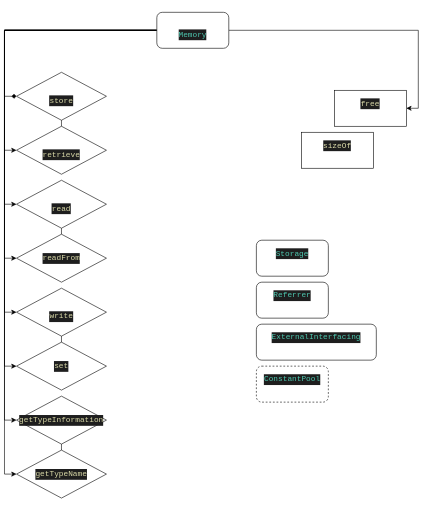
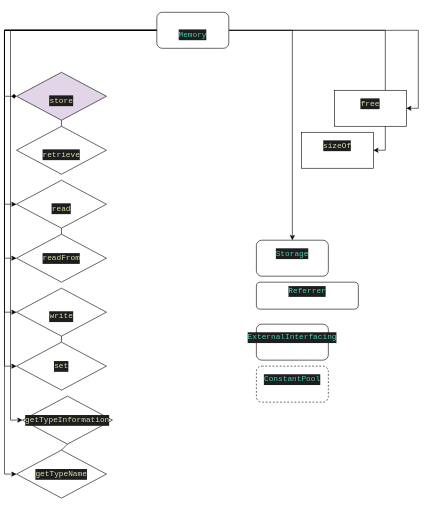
- <mxCell id="13" value="&lt;br&gt;&lt;div style=&quot;color: #d4d4d4;background-color: #1e1e1e;font-family: 'Fira Code', Consolas, 'Courier New', monospace;font-weight: normal;font-size: 13px;line-height: 18px;white-space: pre;&quot;&gt;&lt;div&gt;&lt;span style=&quot;color: #dcdcaa;&quot;&gt;store&lt;/span&gt;&lt;/div&gt;&lt;/div&gt;" style="rhombus;whiteSpace=wrap;html=1;" vertex="1" parent="1"><mxGeometry x="20" y="120" width="150" height="80" as="geometry" /></mxCell>
+ <mxCell id="13" value="&lt;br&gt;&lt;div style=&quot;color: #d4d4d4;background-color: #1e1e1e;font-family: 'Fira Code', Consolas, 'Courier New', monospace;font-weight: normal;font-size: 13px;line-height: 18px;white-space: pre;&quot;&gt;&lt;div&gt;&lt;span style=&quot;color: #dcdcaa;&quot;&gt;store&lt;/span&gt;&lt;/div&gt;&lt;/div&gt;" style="rhombus;whiteSpace=wrap;html=1;fillColor=#e1d5e7;" vertex="1" parent="1"><mxGeometry x="20" y="120" width="150" height="80" as="geometry" /></mxCell>
- <mxCell id="3" style="edgeStyle=orthogonalEdgeStyle;rounded=0;orthogonalLoop=1;jettySize=auto;html=1;entryX=0;entryY=0.5;entryDx=0;entryDy=0;" edge="1" parent="1" source="12" target="14"><mxGeometry relative="1" as="geometry" /></mxCell>
+ <mxCell id="3" style="edgeStyle=orthogonalEdgeStyle;rounded=0;orthogonalLoop=1;jettySize=auto;html=1;" edge="1" parent="1" source="12" target="27"><mxGeometry relative="1" as="geometry" /></mxCell>
+ <mxCell id="11" style="edgeStyle=orthogonalEdgeStyle;rounded=0;orthogonalLoop=1;jettySize=auto;html=1;entryX=1;entryY=0.5;entryDx=0;entryDy=0;" edge="1" parent="1" source="12" target="23"><mxGeometry relative="1" as="geometry" /></mxCell>
- <mxCell id="28" value="&#10;&lt;div style=&quot;color: #d4d4d4;background-color: #1e1e1e;font-family: 'Fira Code', Consolas, 'Courier New', monospace;font-weight: normal;font-size: 13px;line-height: 18px;white-space: pre;&quot;&gt;&lt;div&gt;&lt;span style=&quot;color: #4ec9b0;&quot;&gt;Referrer&lt;/span&gt;&lt;/div&gt;&lt;/div&gt;&#10;&#10;" style="rounded=1;whiteSpace=wrap;html=1;" vertex="1" parent="1"><mxGeometry x="420" y="470" width="120" height="60" as="geometry" /></mxCell>
+ <mxCell id="28" value="&#10;&lt;div style=&quot;color: #d4d4d4;background-color: #1e1e1e;font-family: 'Fira Code', Consolas, 'Courier New', monospace;font-weight: normal;font-size: 13px;line-height: 18px;white-space: pre;&quot;&gt;&lt;div&gt;&lt;span style=&quot;color: #4ec9b0;&quot;&gt;Referrer&lt;/span&gt;&lt;/div&gt;&lt;/div&gt;&#10;&#10;" style="rounded=1;whiteSpace=wrap;html=1;" vertex="1" parent="1"><mxGeometry x="420" y="470" width="170" height="45" as="geometry" /></mxCell>
- <mxCell id="29" value="&#10;&lt;div style=&quot;color: #d4d4d4;background-color: #1e1e1e;font-family: 'Fira Code', Consolas, 'Courier New', monospace;font-weight: normal;font-size: 13px;line-height: 18px;white-space: pre;&quot;&gt;&lt;div&gt;&lt;span style=&quot;color: #4ec9b0;&quot;&gt;ExternalInterfacing&lt;/span&gt;&lt;/div&gt;&lt;/div&gt;&#10;&#10;" style="rounded=1;whiteSpace=wrap;html=1;" vertex="1" parent="1"><mxGeometry x="420" y="540" width="200" height="60" as="geometry" /></mxCell>
+ <mxCell id="29" value="&#10;&lt;div style=&quot;color: #d4d4d4;background-color: #1e1e1e;font-family: 'Fira Code', Consolas, 'Courier New', monospace;font-weight: normal;font-size: 13px;line-height: 18px;white-space: pre;&quot;&gt;&lt;div&gt;&lt;span style=&quot;color: #4ec9b0;&quot;&gt;ExternalInterfacing&lt;/span&gt;&lt;/div&gt;&lt;/div&gt;&#10;&#10;" style="rounded=1;whiteSpace=wrap;html=1;" vertex="1" parent="1"><mxGeometry x="420" y="540" width="120" height="60" as="geometry" /></mxCell>
- <mxCell id="24" value="&lt;div style=&quot;color: #d4d4d4;background-color: #1e1e1e;font-family: 'Fira Code', Consolas, 'Courier New', monospace;font-weight: normal;font-size: 13px;line-height: 18px;white-space: pre;&quot;&gt;&lt;div&gt;&lt;span style=&quot;color: #dcdcaa;&quot;&gt;getTypeInformation&lt;/span&gt;&lt;/div&gt;&lt;/div&gt;" style="rhombus;whiteSpace=wrap;html=1;" vertex="1" parent="1"><mxGeometry x="20" y="660" width="150" height="80" as="geometry" /></mxCell>
+ <mxCell id="24" value="&lt;div style=&quot;color: #d4d4d4;background-color: #1e1e1e;font-family: 'Fira Code', Consolas, 'Courier New', monospace;font-weight: normal;font-size: 13px;line-height: 18px;white-space: pre;&quot;&gt;&lt;div&gt;&lt;span style=&quot;color: #dcdcaa;&quot;&gt;getTypeInformation&lt;/span&gt;&lt;/div&gt;&lt;/div&gt;" style="rhombus;whiteSpace=wrap;html=1;" vertex="1" parent="1"><mxGeometry x="30" y="660" width="150" height="80" as="geometry" /></mxCell>
